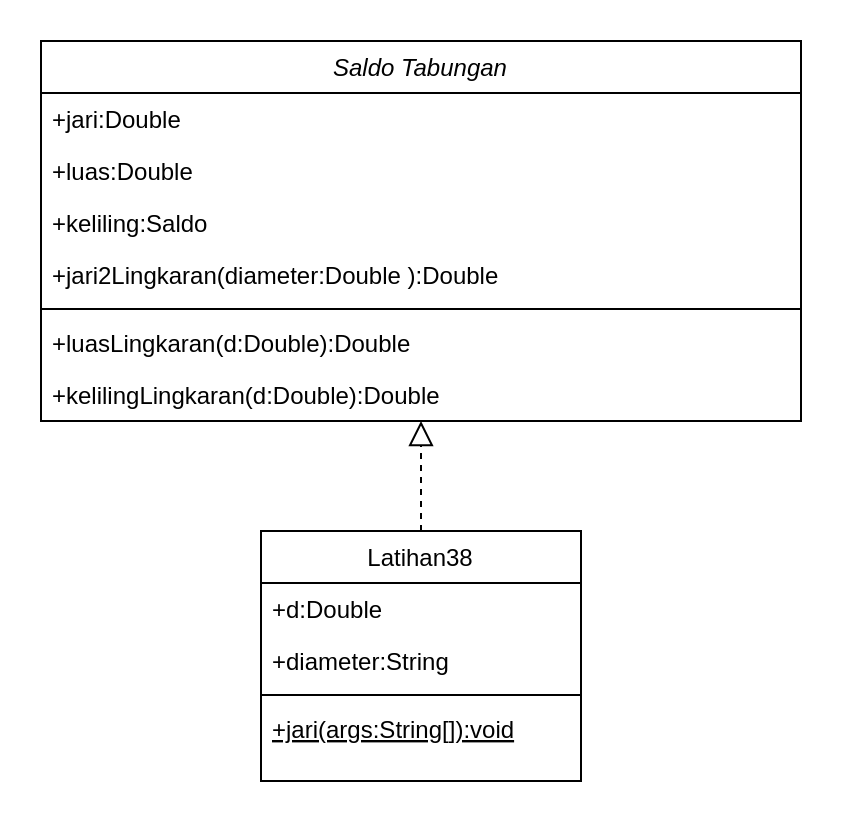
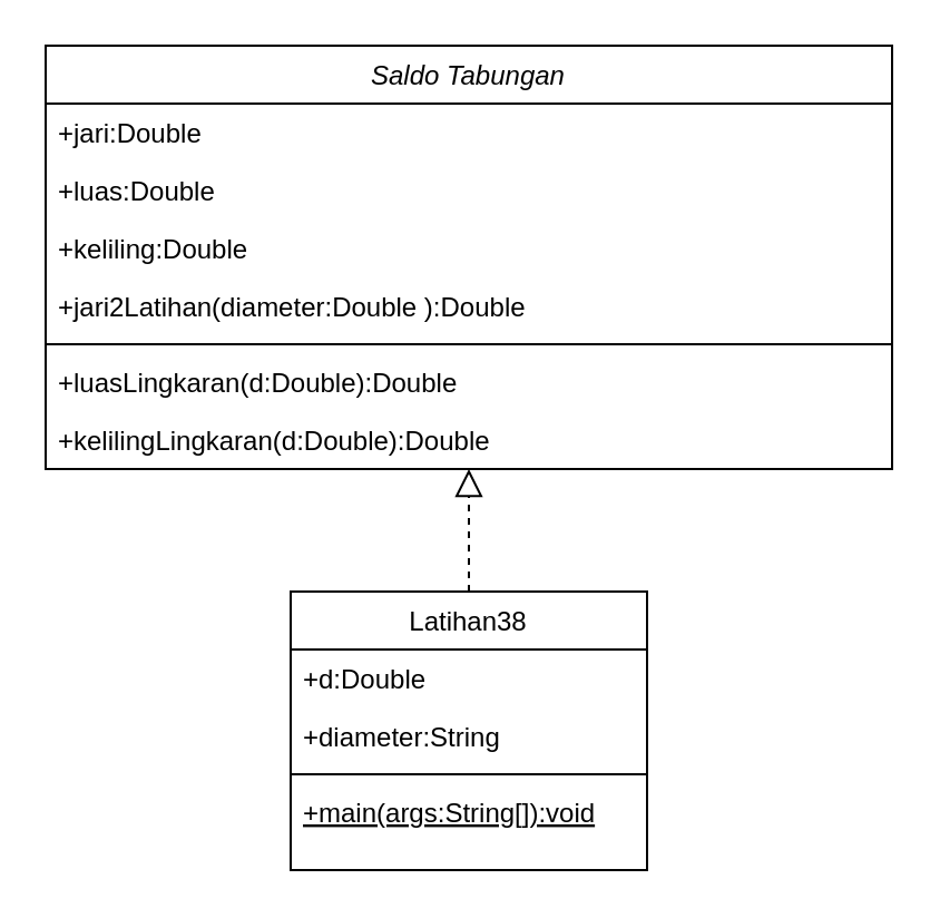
- <mxCell id="5" value="+keliling:Saldo" style="text;align=left;verticalAlign=top;spacingLeft=4;spacingRight=4;overflow=hidden;rotatable=0;points=[[0,0.5],[1,0.5]];portConstraint=eastwest;" parent="2" vertex="1"><mxGeometry y="78" width="380" height="26" as="geometry" /></mxCell>
+ <mxCell id="5" value="+keliling:Double" style="text;align=left;verticalAlign=top;spacingLeft=4;spacingRight=4;overflow=hidden;rotatable=0;points=[[0,0.5],[1,0.5]];portConstraint=eastwest;" parent="2" vertex="1"><mxGeometry y="78" width="380" height="26" as="geometry" /></mxCell>
- <mxCell id="6" value="+jari2Lingkaran(diameter:Double ):Double" style="text;align=left;verticalAlign=top;spacingLeft=4;spacingRight=4;overflow=hidden;rotatable=0;points=[[0,0.5],[1,0.5]];portConstraint=eastwest;" parent="2" vertex="1"><mxGeometry y="104" width="380" height="26" as="geometry" /></mxCell>
+ <mxCell id="6" value="+jari2Latihan(diameter:Double ):Double" style="text;align=left;verticalAlign=top;spacingLeft=4;spacingRight=4;overflow=hidden;rotatable=0;points=[[0,0.5],[1,0.5]];portConstraint=eastwest;" parent="2" vertex="1"><mxGeometry y="104" width="380" height="26" as="geometry" /></mxCell>
- <mxCell id="14" value="+jari(args:String[]):void" style="text;align=left;verticalAlign=top;spacingLeft=4;spacingRight=4;overflow=hidden;rotatable=0;points=[[0,0.5],[1,0.5]];portConstraint=eastwest;fontStyle=4" parent="10" vertex="1"><mxGeometry y="86" width="160" height="18" as="geometry" /></mxCell>
+ <mxCell id="14" value="+main(args:String[]):void" style="text;align=left;verticalAlign=top;spacingLeft=4;spacingRight=4;overflow=hidden;rotatable=0;points=[[0,0.5],[1,0.5]];portConstraint=eastwest;fontStyle=4" parent="10" vertex="1"><mxGeometry y="86" width="160" height="18" as="geometry" /></mxCell>
